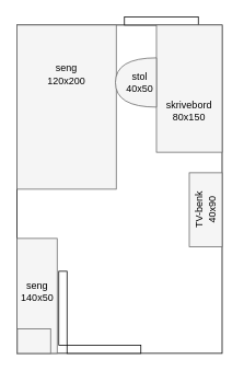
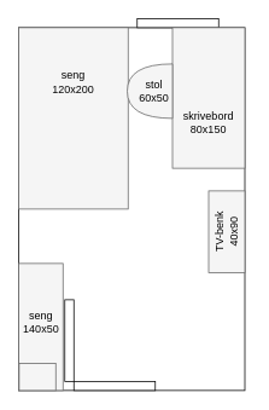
- <mxCell id="16" value="stol&lt;br&gt;40x50" style="text;html=1;strokeColor=none;fillColor=none;align=center;verticalAlign=middle;whiteSpace=wrap;rounded=0;" vertex="1" parent="1"><mxGeometry x="150" y="90" width="40" height="20" as="geometry" /></mxCell>
+ <mxCell id="16" value="stol&lt;br&gt;60x50" style="text;html=1;strokeColor=none;fillColor=none;align=center;verticalAlign=middle;whiteSpace=wrap;rounded=0;" vertex="1" parent="1"><mxGeometry x="150" y="90" width="40" height="20" as="geometry" /></mxCell>
